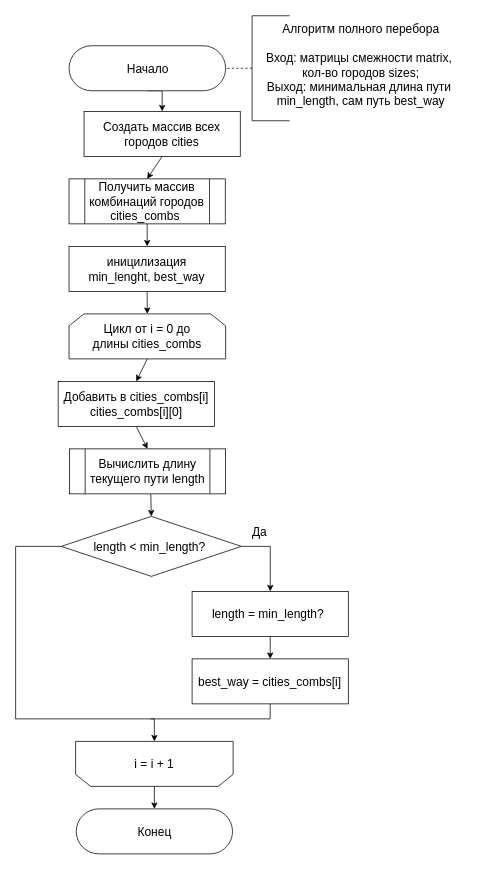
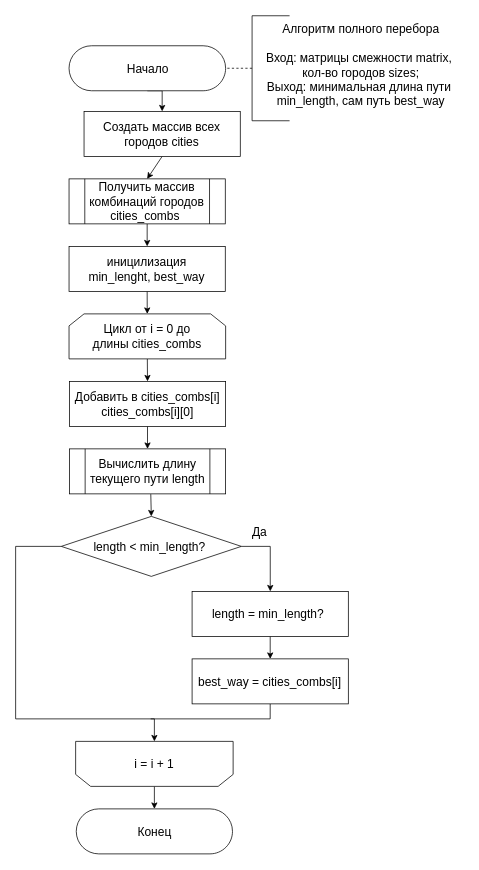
- <mxCell id="16" value="&lt;font style=&quot;font-size: 16px&quot;&gt;Добавить в cities_combs[i]&lt;br&gt;cities_combs[i][0]&lt;br&gt;&lt;/font&gt;" style="rounded=0;whiteSpace=wrap;html=1;shadow=0;glass=0;sketch=0;strokeWidth=1;gradientColor=none;" vertex="1" parent="1"><mxGeometry x="76.69" y="508" width="208.31" height="60" as="geometry" /></mxCell>
+ <mxCell id="16" value="&lt;font style=&quot;font-size: 16px&quot;&gt;Добавить в cities_combs[i]&lt;br&gt;cities_combs[i][0]&lt;br&gt;&lt;/font&gt;" style="rounded=0;whiteSpace=wrap;html=1;shadow=0;glass=0;sketch=0;strokeWidth=1;gradientColor=none;" vertex="1" parent="1"><mxGeometry x="91.69" y="508" width="208.31" height="60" as="geometry" /></mxCell>
